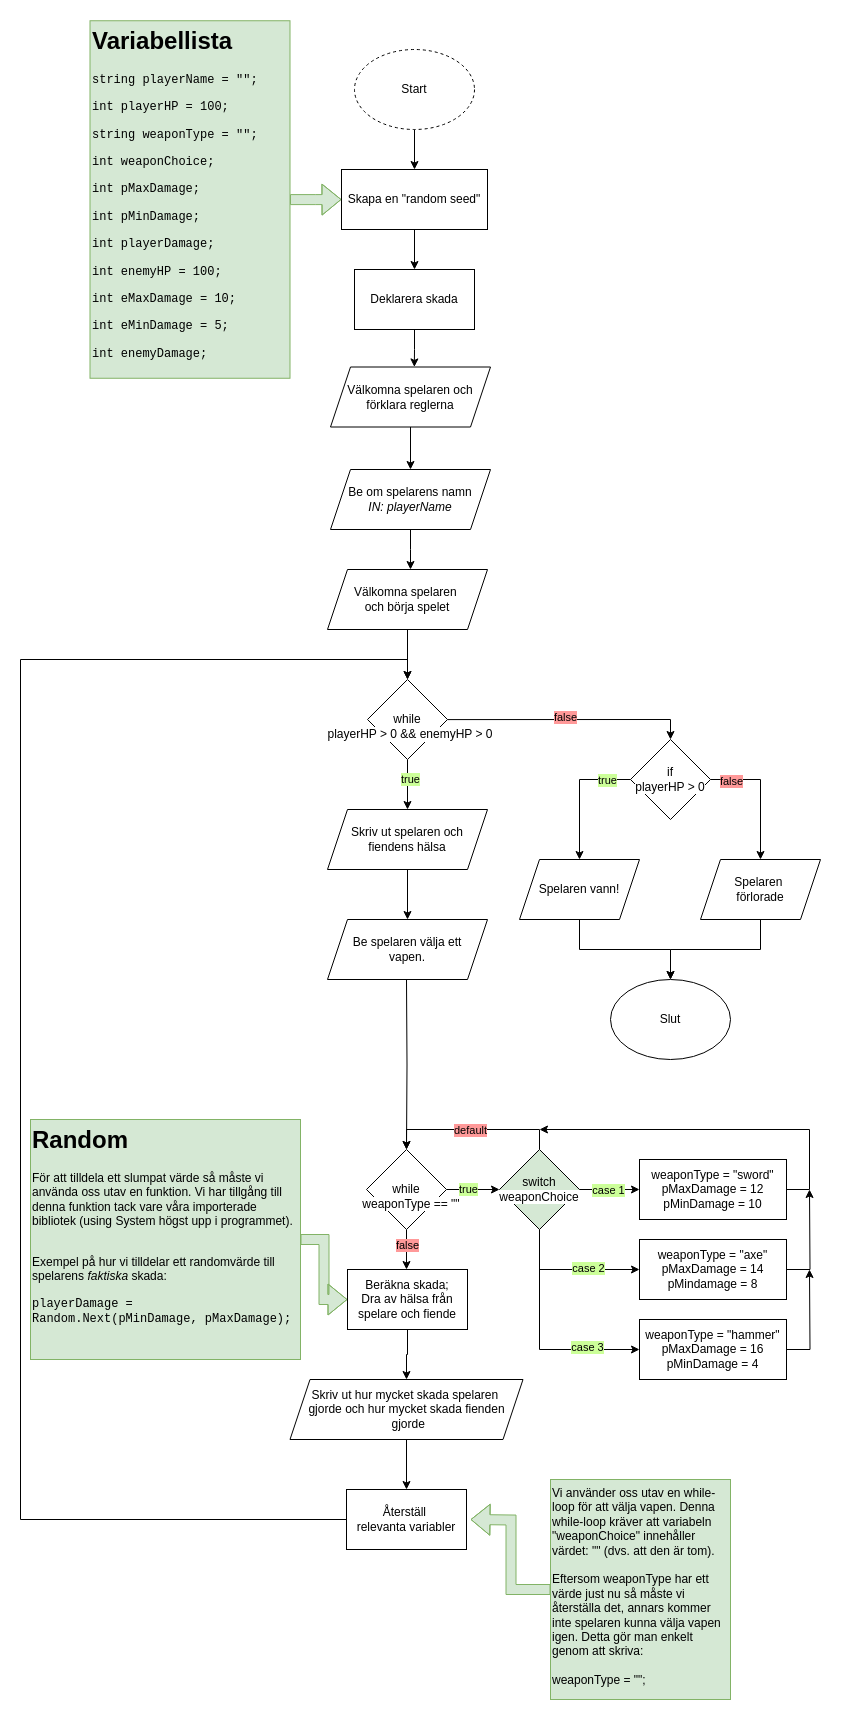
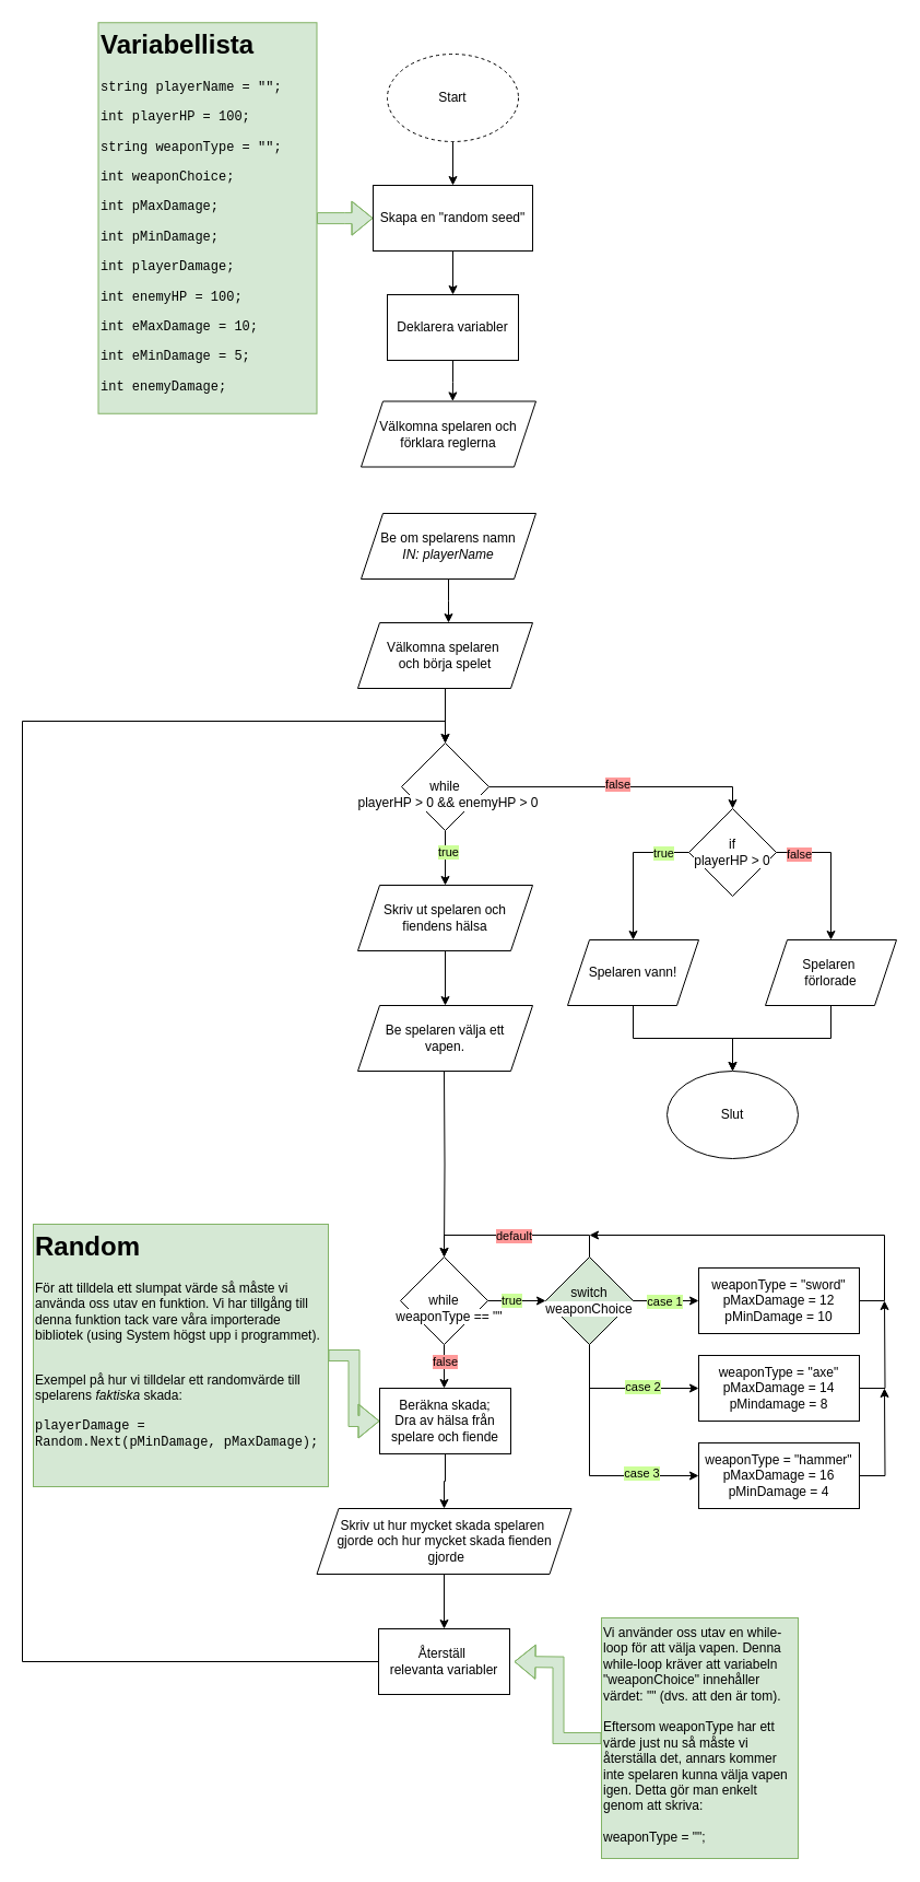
- <mxCell id="7" value="Deklarera skada" style="rounded=0;whiteSpace=wrap;html=1;" vertex="1" parent="1"><mxGeometry x="354" y="269" width="120" height="60" as="geometry" /></mxCell>
+ <mxCell id="7" value="Deklarera variabler" style="rounded=0;whiteSpace=wrap;html=1;" vertex="1" parent="1"><mxGeometry x="354" y="269" width="120" height="60" as="geometry" /></mxCell>
- <mxCell id="10" style="edgeStyle=orthogonalEdgeStyle;rounded=0;orthogonalLoop=1;jettySize=auto;html=1;entryX=0.5;entryY=0;entryDx=0;entryDy=0;" edge="1" parent="1" source="11" target="13"><mxGeometry relative="1" as="geometry" /></mxCell>
